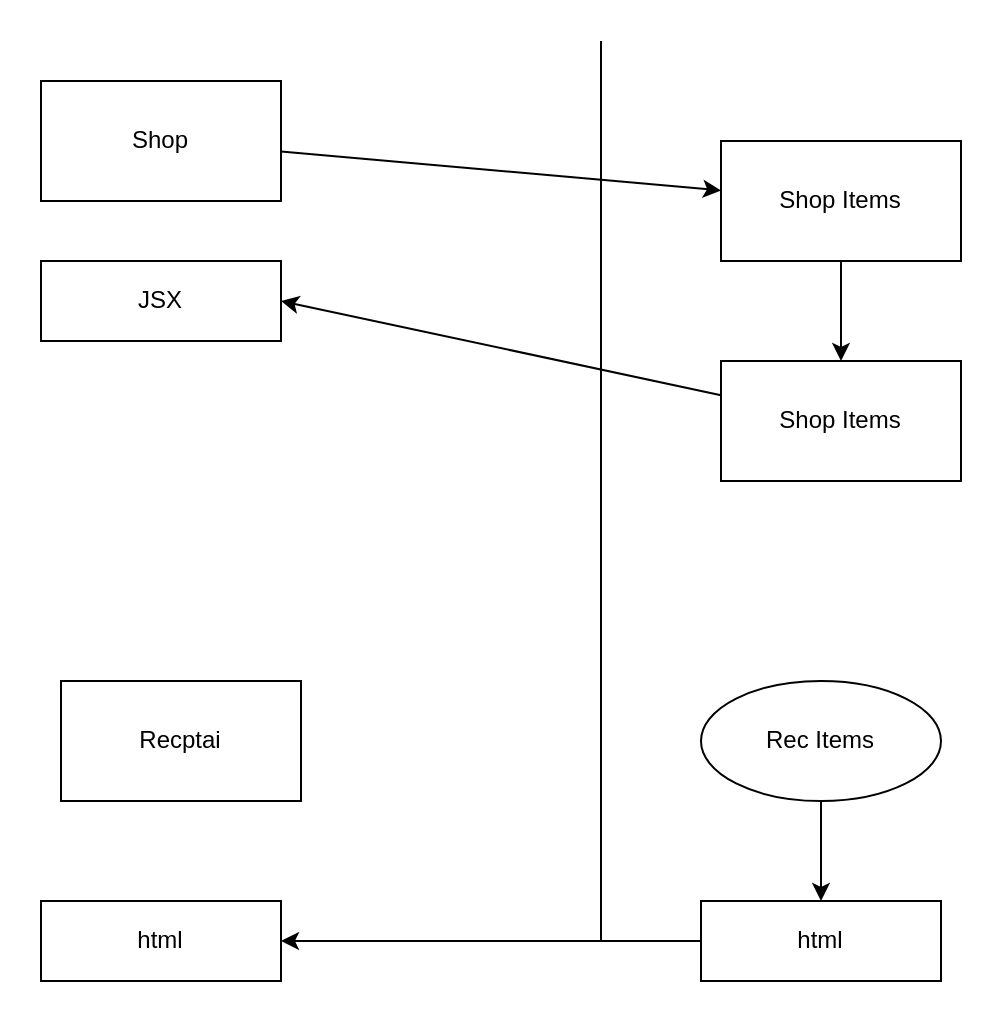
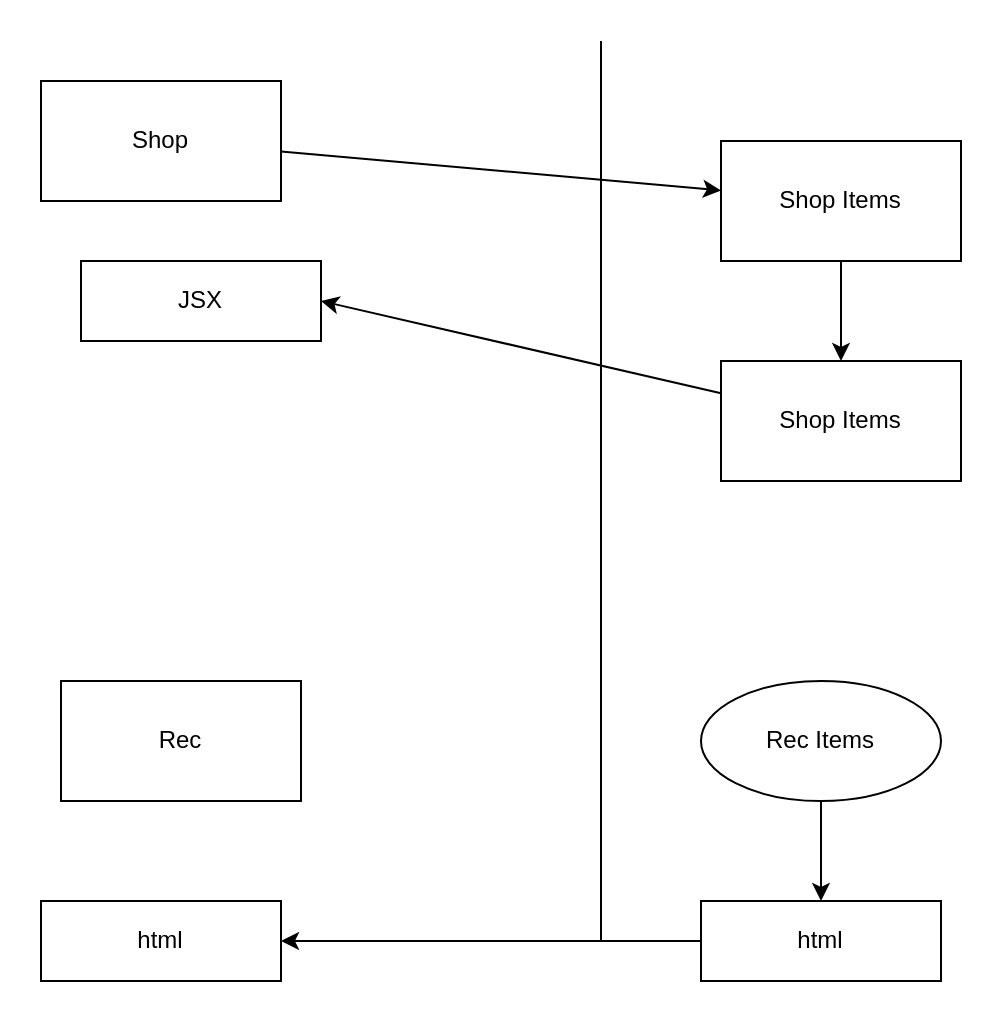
- <mxCell id="4" value="JSX" style="rounded=0;whiteSpace=wrap;html=1;" vertex="1" parent="1"><mxGeometry x="20" y="130" width="120" height="40" as="geometry" /></mxCell>
+ <mxCell id="4" value="JSX" style="rounded=0;whiteSpace=wrap;html=1;" vertex="1" parent="1"><mxGeometry x="40" y="130" width="120" height="40" as="geometry" /></mxCell>
- <mxCell id="10" value="Recptai" style="rounded=0;whiteSpace=wrap;html=1;" vertex="1" parent="1"><mxGeometry x="30" y="340" width="120" height="60" as="geometry" /></mxCell>
+ <mxCell id="10" value="Rec" style="rounded=0;whiteSpace=wrap;html=1;" vertex="1" parent="1"><mxGeometry x="30" y="340" width="120" height="60" as="geometry" /></mxCell>
